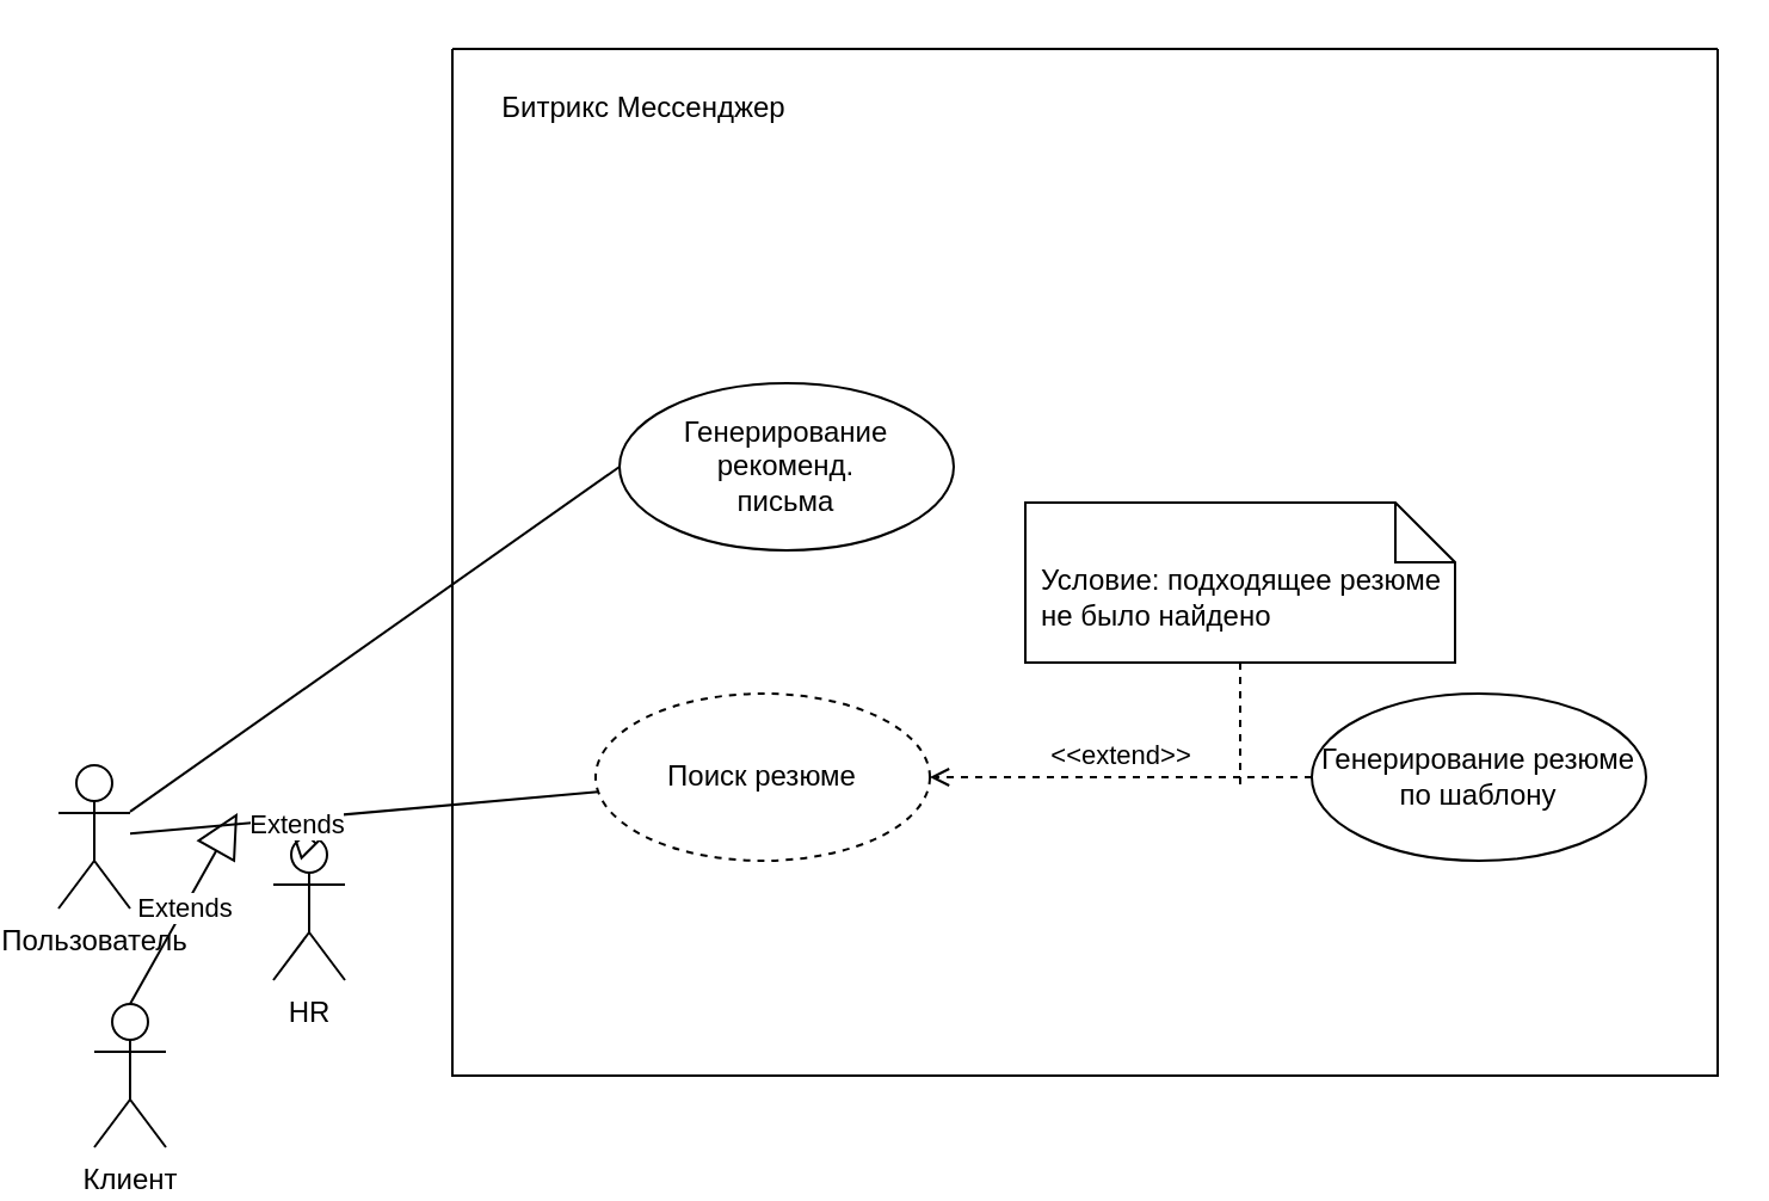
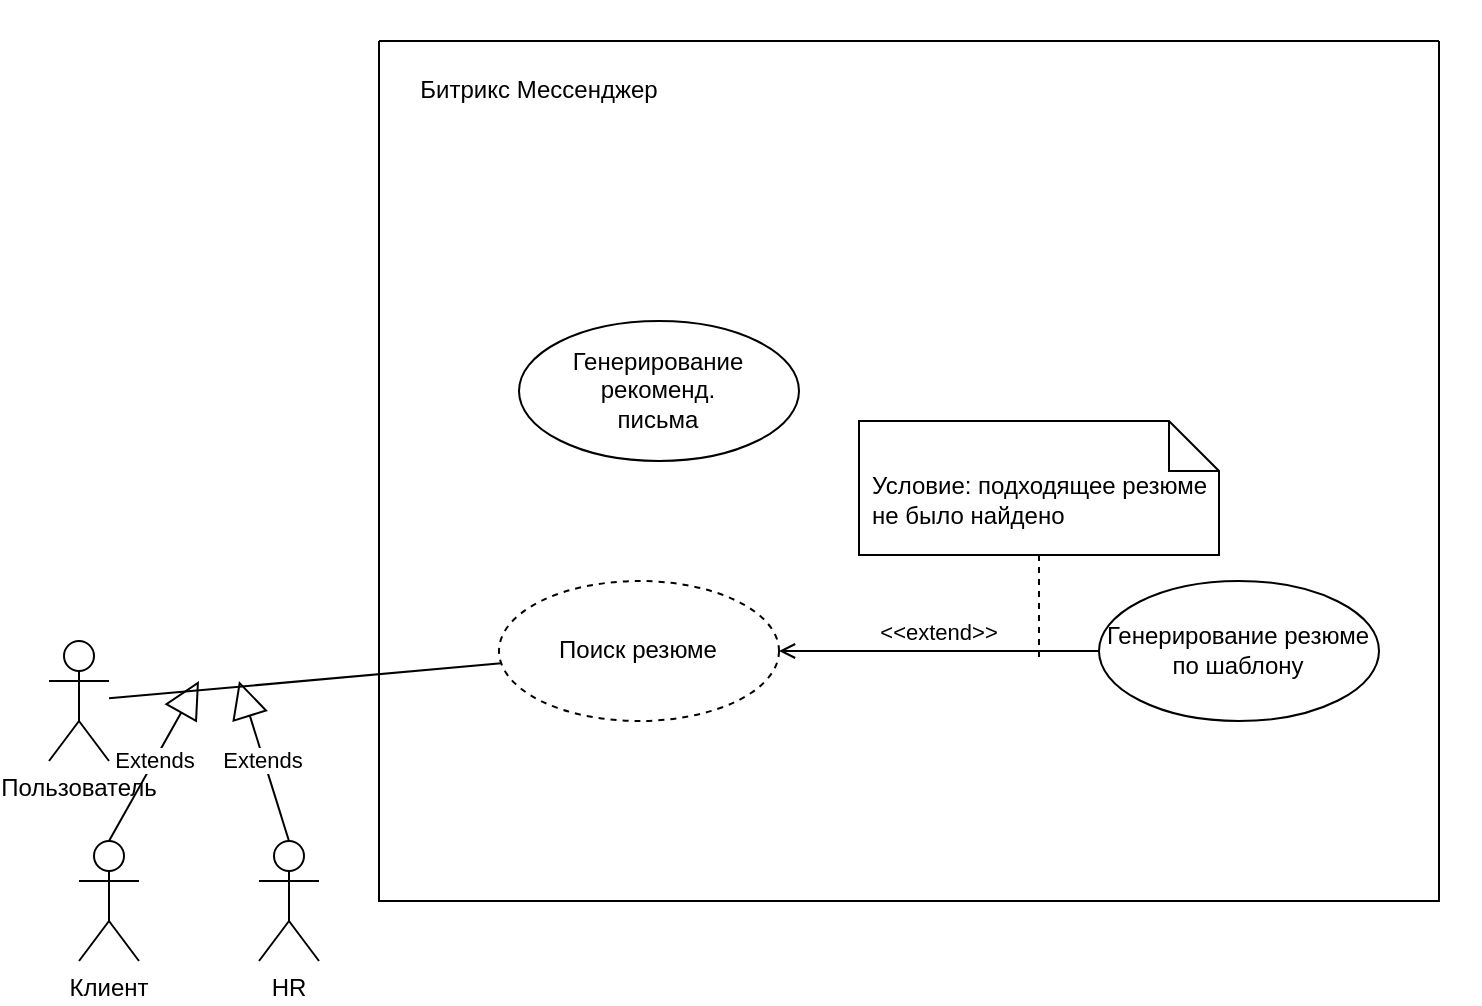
- <mxCell id="2" style="rounded=0;orthogonalLoop=1;jettySize=auto;html=1;entryX=0;entryY=0.5;entryDx=0;entryDy=0;endArrow=none;endFill=0;" edge="1" parent="1" source="4" target="6"><mxGeometry relative="1" as="geometry" /></mxCell>
- <mxCell id="9" value="&amp;lt;&amp;lt;extend&amp;gt;&amp;gt;" style="html=1;verticalAlign=bottom;labelBackgroundColor=none;endArrow=open;endFill=0;dashed=1;rounded=0;exitX=0;exitY=0.5;exitDx=0;exitDy=0;entryX=1;entryY=0.5;entryDx=0;entryDy=0;" edge="1" parent="5" source="8" target="7"><mxGeometry width="160" relative="1" as="geometry"><mxPoint x="220" y="260" as="sourcePoint" /><mxPoint x="380" y="260" as="targetPoint" /></mxGeometry></mxCell>
+ <mxCell id="9" value="&amp;lt;&amp;lt;extend&amp;gt;&amp;gt;" style="html=1;verticalAlign=bottom;labelBackgroundColor=none;endArrow=open;endFill=0;dashed=0;rounded=0;exitX=0;exitY=0.5;exitDx=0;exitDy=0;entryX=1;entryY=0.5;entryDx=0;entryDy=0;" edge="1" parent="5" source="8" target="7"><mxGeometry width="160" relative="1" as="geometry"><mxPoint x="220" y="260" as="sourcePoint" /><mxPoint x="380" y="260" as="targetPoint" /></mxGeometry></mxCell>
- <mxCell id="15" value="HR " style="shape=umlActor;verticalLabelPosition=bottom;verticalAlign=top;html=1;" vertex="1" parent="1"><mxGeometry x="110" y="350" width="30" height="60" as="geometry" /></mxCell>
+ <mxCell id="15" value="HR " style="shape=umlActor;verticalLabelPosition=bottom;verticalAlign=top;html=1;" vertex="1" parent="1"><mxGeometry x="125" y="420" width="30" height="60" as="geometry" /></mxCell>
